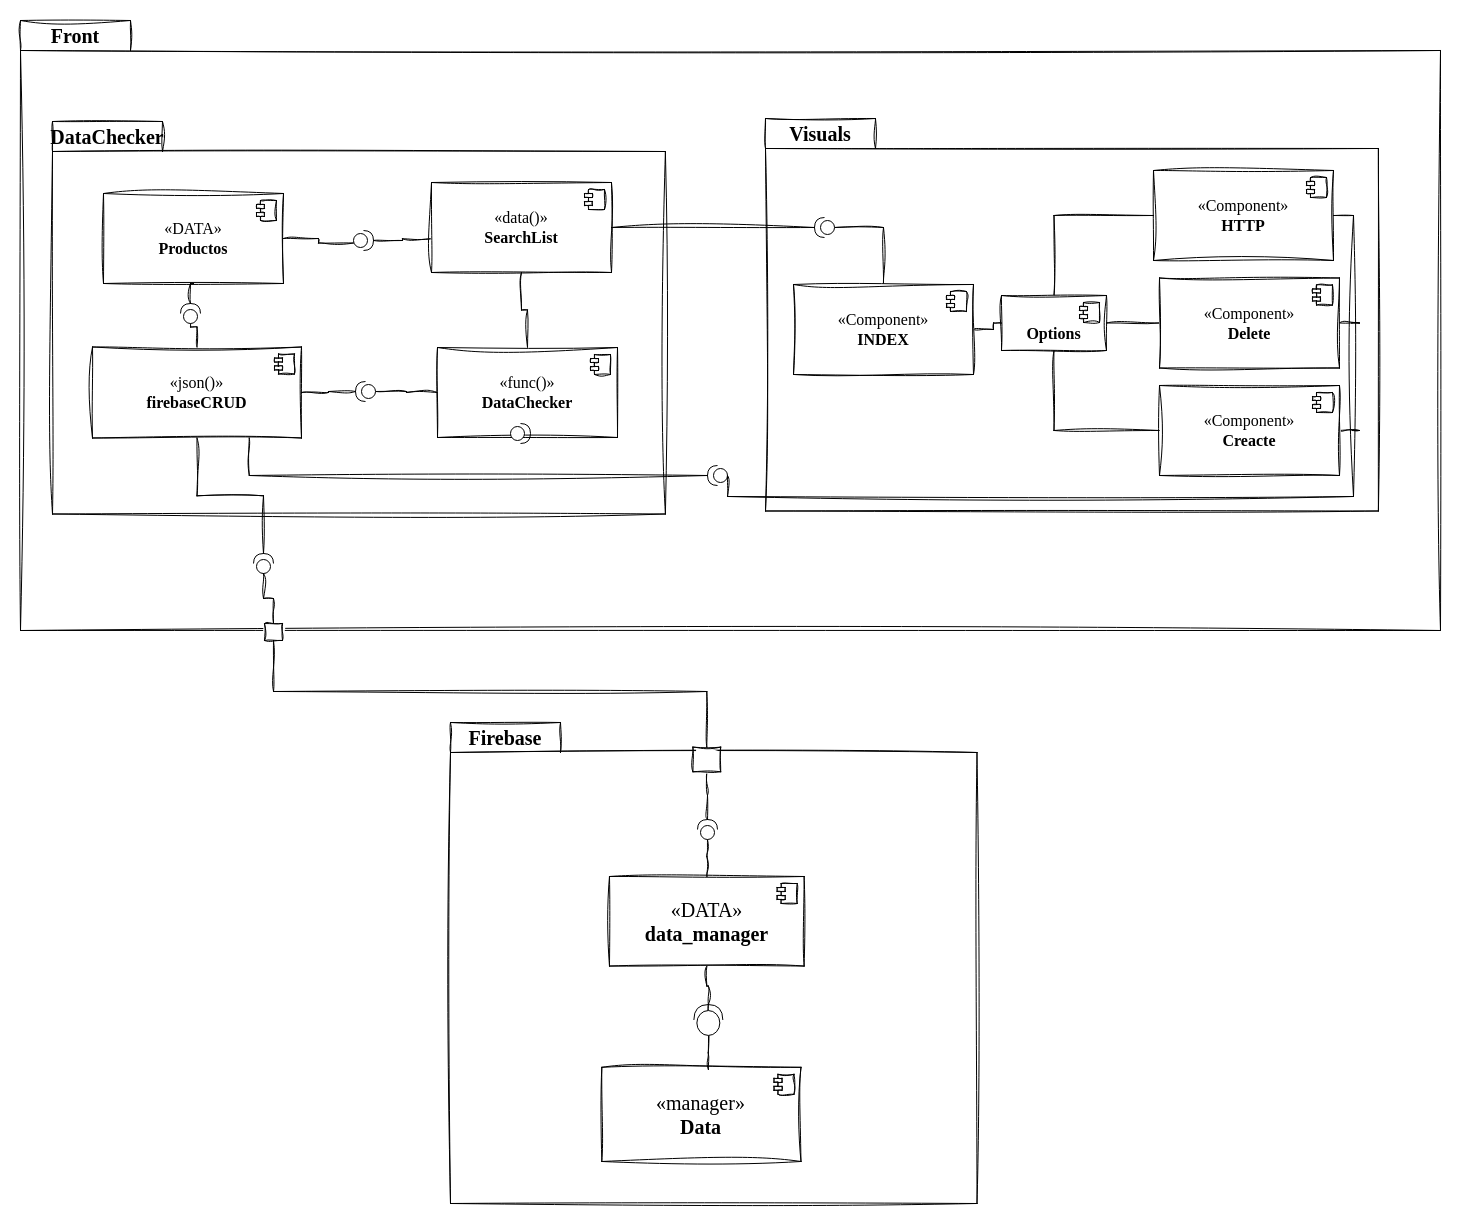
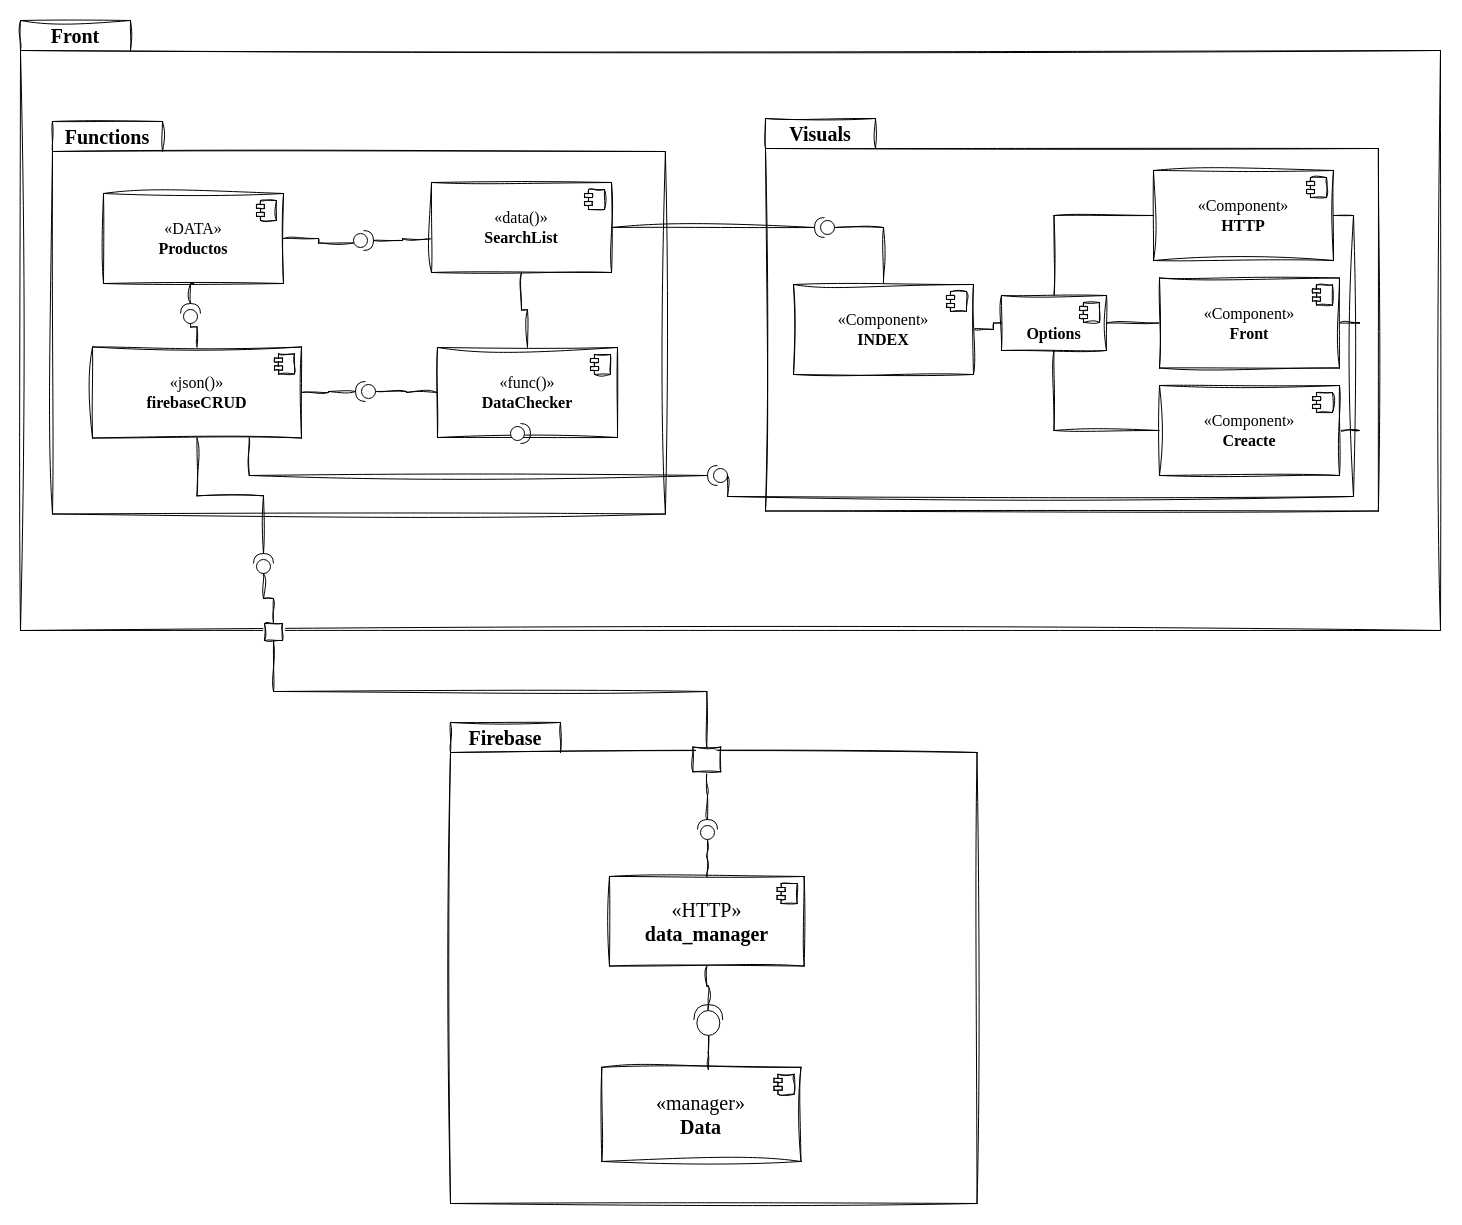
- <mxCell id="22" value="DataChecker" style="shape=folder;fontStyle=1;tabWidth=110;tabHeight=30;tabPosition=left;html=1;boundedLbl=1;labelInHeader=1;container=1;collapsible=0;whiteSpace=wrap;sketch=1;hachureGap=4;jiggle=2;curveFitting=1;fontFamily=Architects Daughter;fontSource=https%3A%2F%2Ffonts.googleapis.com%2Fcss%3Ffamily%3DArchitects%2BDaughter;fontSize=20;" vertex="1" parent="2"><mxGeometry x="32" y="101" width="612.9" height="392.5" as="geometry" /></mxCell>
+ <mxCell id="22" value="Functions" style="shape=folder;fontStyle=1;tabWidth=110;tabHeight=30;tabPosition=left;html=1;boundedLbl=1;labelInHeader=1;container=1;collapsible=0;whiteSpace=wrap;sketch=1;hachureGap=4;jiggle=2;curveFitting=1;fontFamily=Architects Daughter;fontSource=https%3A%2F%2Ffonts.googleapis.com%2Fcss%3Ffamily%3DArchitects%2BDaughter;fontSize=20;" vertex="1" parent="2"><mxGeometry x="32" y="101" width="612.9" height="392.5" as="geometry" /></mxCell>
- <mxCell id="19" value="«Component»&lt;br&gt;&lt;b&gt;Delete&lt;/b&gt;" style="html=1;dropTarget=0;whiteSpace=wrap;sketch=1;hachureGap=4;jiggle=2;curveFitting=1;fontFamily=Architects Daughter;fontSource=https%3A%2F%2Ffonts.googleapis.com%2Fcss%3Ffamily%3DArchitects%2BDaughter;fontSize=16;fontColor=default;" vertex="1" parent="3"><mxGeometry x="394" y="159.5" width="180" height="90" as="geometry" /></mxCell>
+ <mxCell id="19" value="«Component»&lt;br&gt;&lt;b&gt;Front&lt;/b&gt;" style="html=1;dropTarget=0;whiteSpace=wrap;sketch=1;hachureGap=4;jiggle=2;curveFitting=1;fontFamily=Architects Daughter;fontSource=https%3A%2F%2Ffonts.googleapis.com%2Fcss%3Ffamily%3DArchitects%2BDaughter;fontSize=16;fontColor=default;" vertex="1" parent="3"><mxGeometry x="394" y="159.5" width="180" height="90" as="geometry" /></mxCell>
- <mxCell id="52" value="«DATA»&lt;br&gt;&lt;b&gt;data_manager&lt;/b&gt;" style="html=1;dropTarget=0;whiteSpace=wrap;sketch=1;hachureGap=4;jiggle=2;curveFitting=1;fontFamily=Architects Daughter;fontSource=https%3A%2F%2Ffonts.googleapis.com%2Fcss%3Ffamily%3DArchitects%2BDaughter;fontSize=20;" vertex="1" parent="47"><mxGeometry x="158.97" y="154" width="194.66" height="89.56" as="geometry" /></mxCell>
+ <mxCell id="52" value="«HTTP»&lt;br&gt;&lt;b&gt;data_manager&lt;/b&gt;" style="html=1;dropTarget=0;whiteSpace=wrap;sketch=1;hachureGap=4;jiggle=2;curveFitting=1;fontFamily=Architects Daughter;fontSource=https%3A%2F%2Ffonts.googleapis.com%2Fcss%3Ffamily%3DArchitects%2BDaughter;fontSize=20;" vertex="1" parent="47"><mxGeometry x="158.97" y="154" width="194.66" height="89.56" as="geometry" /></mxCell>
